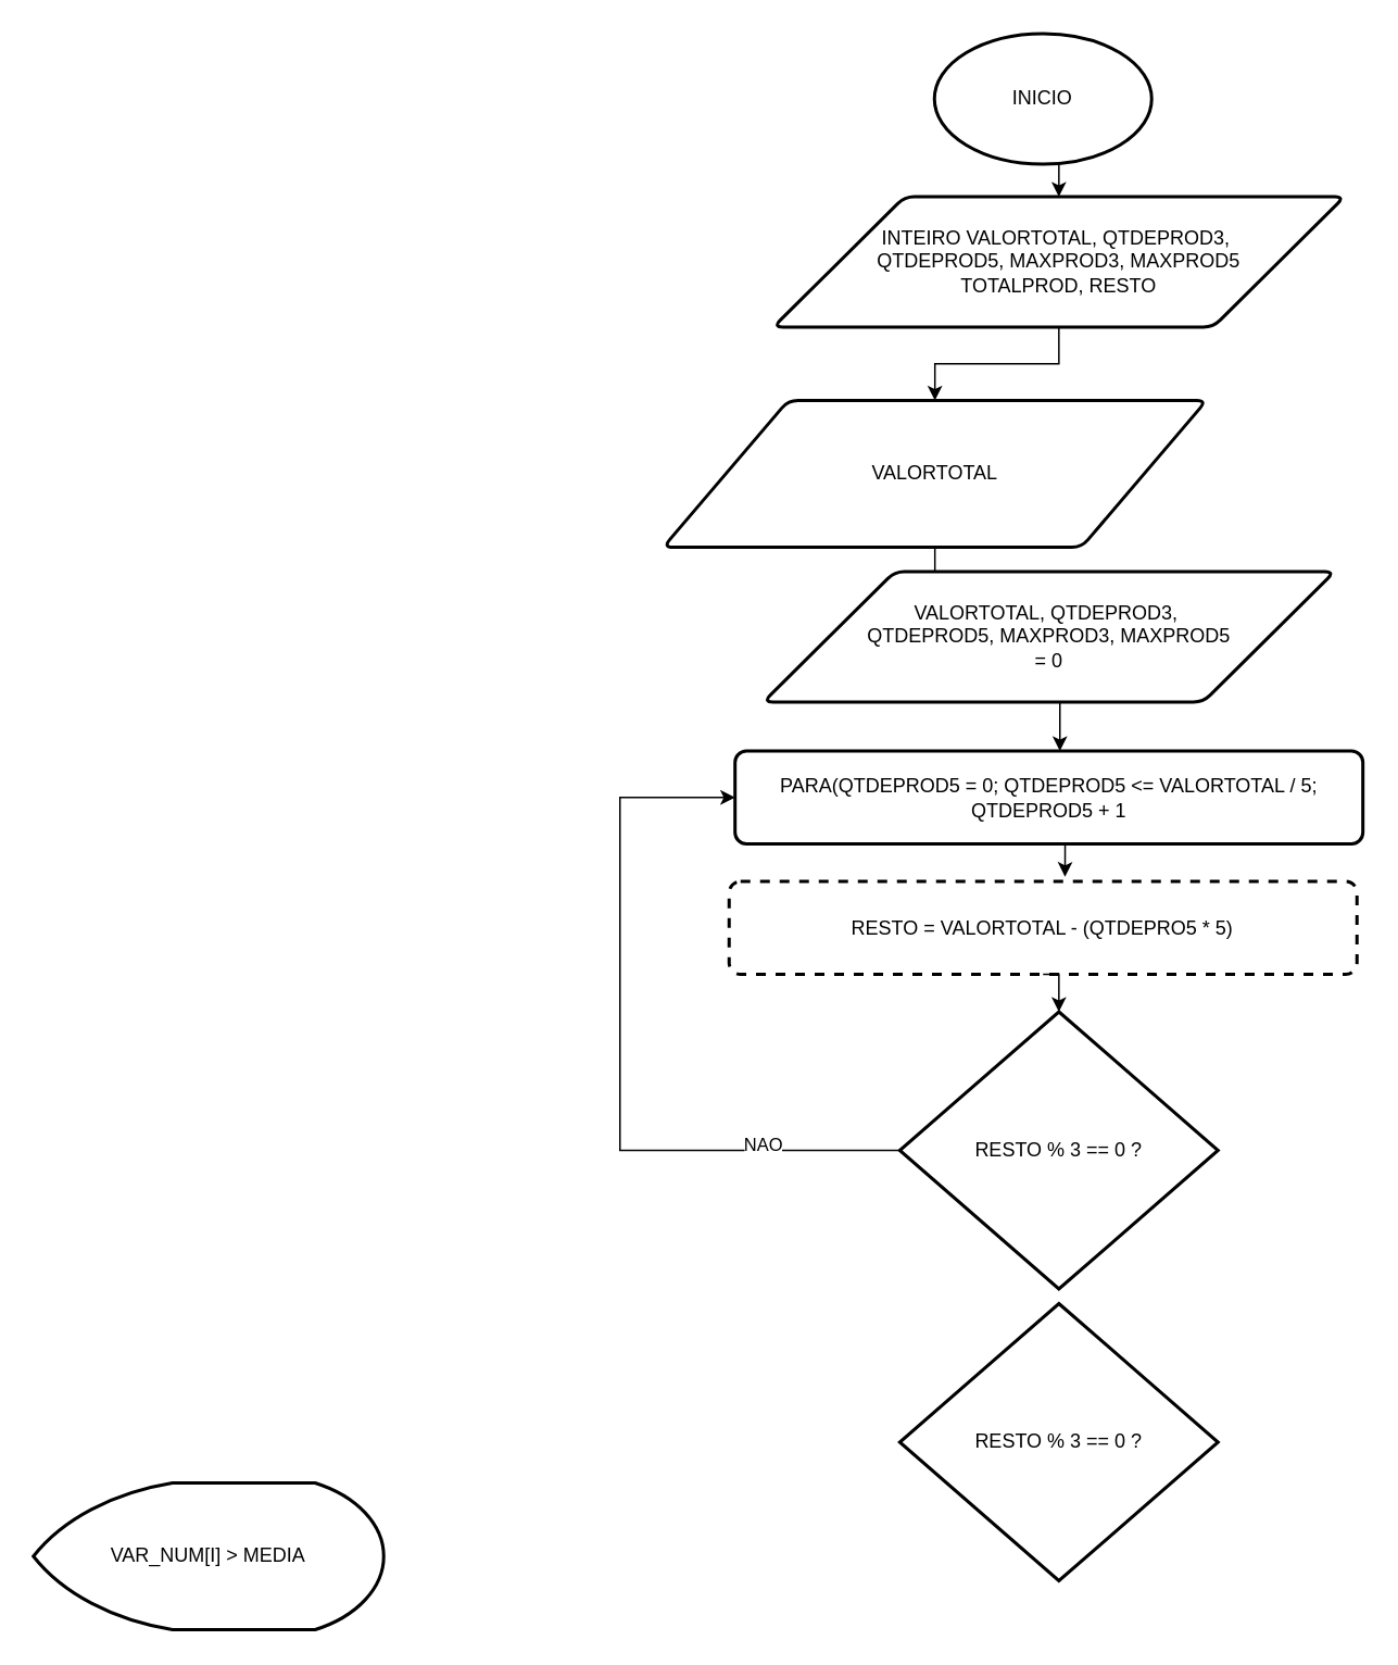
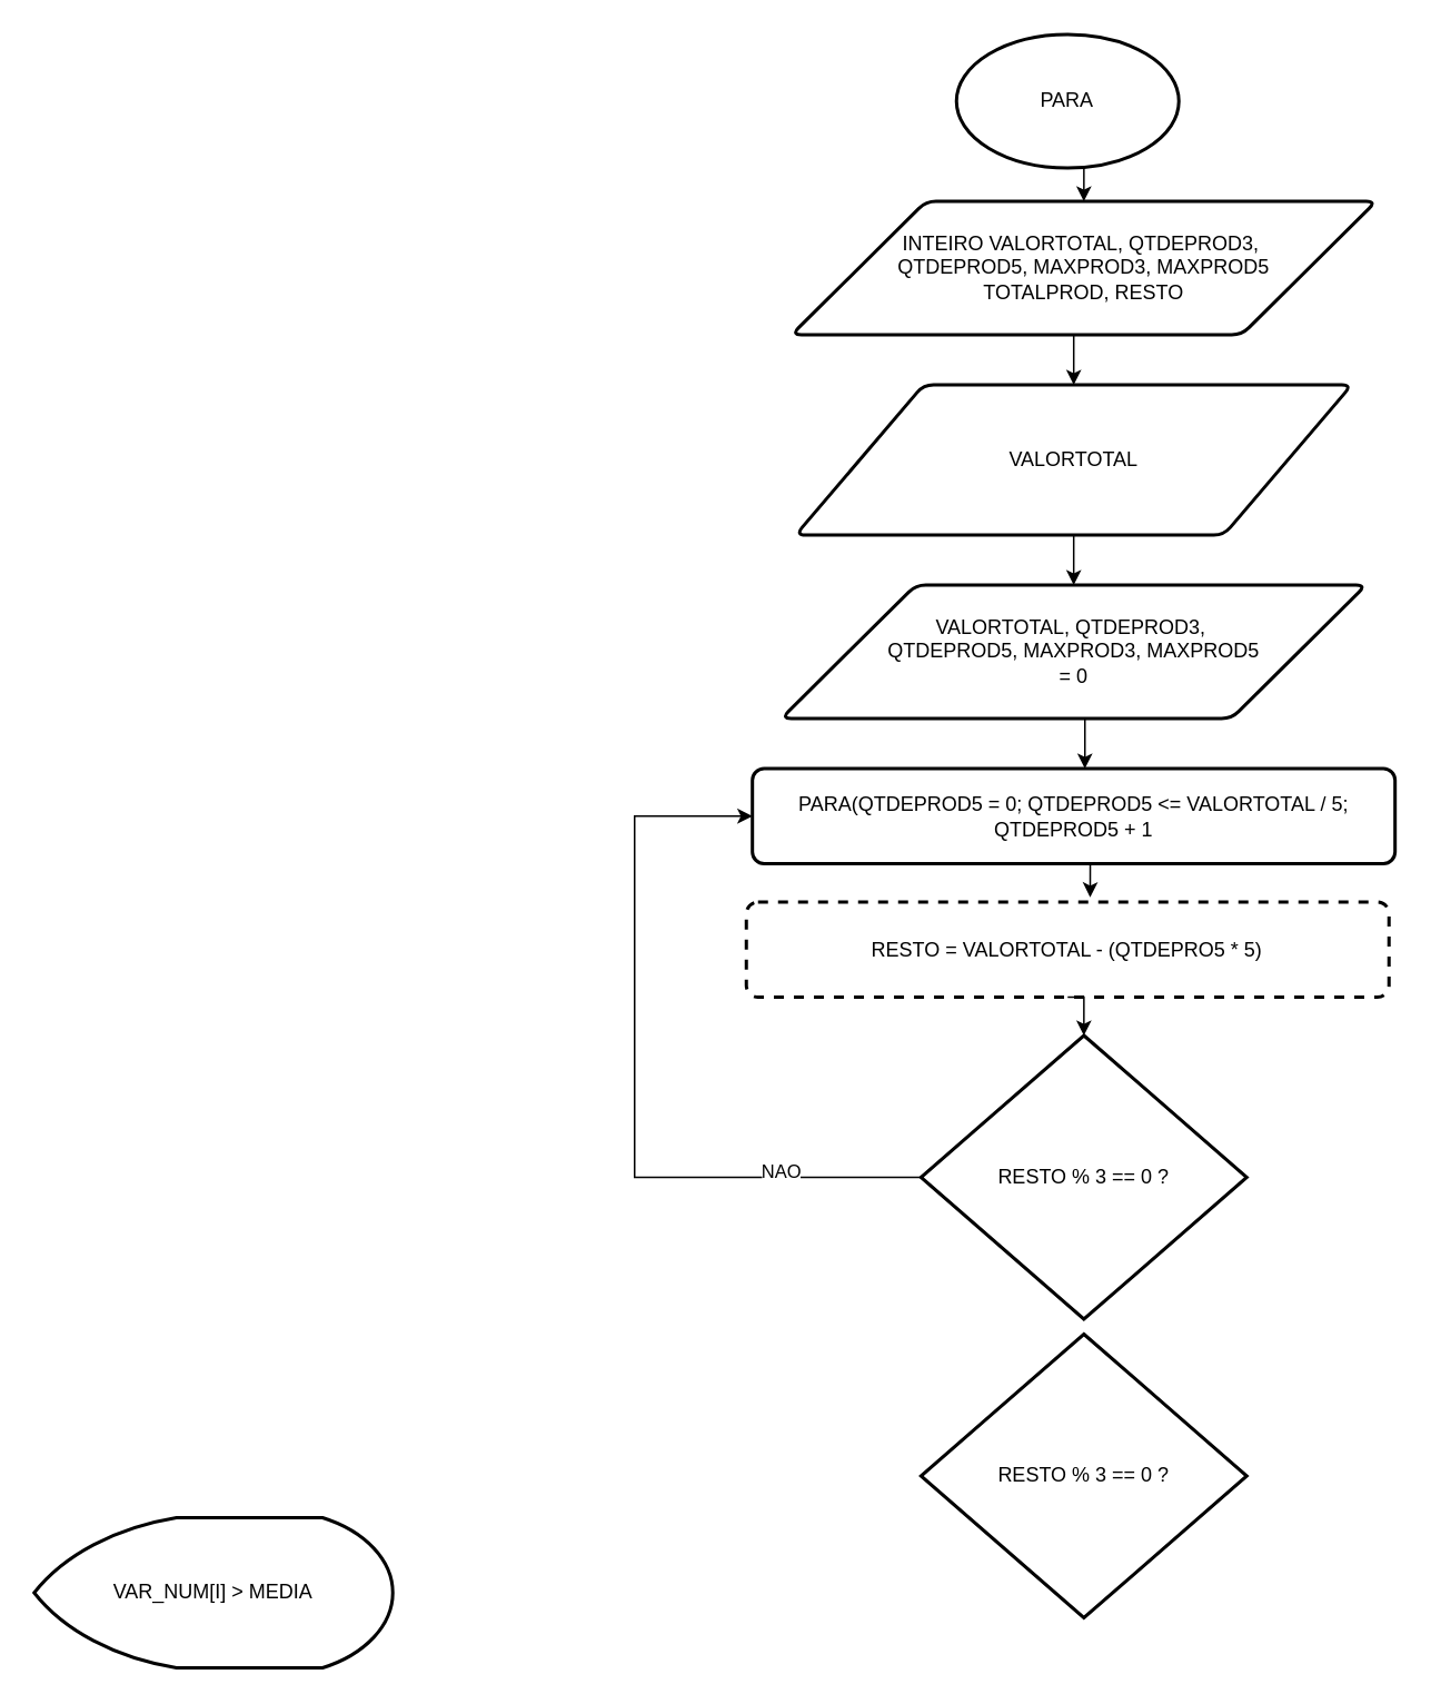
- <mxCell id="3" value="&lt;font style=&quot;vertical-align: inherit;&quot;&gt;&lt;font style=&quot;vertical-align: inherit;&quot;&gt;INICIO&lt;/font&gt;&lt;/font&gt;" style="strokeWidth=2;html=1;shape=mxgraph.flowchart.start_1;whiteSpace=wrap;" vertex="1" parent="1"><mxGeometry x="573" y="20" width="133.33" height="80" as="geometry" /></mxCell>
+ <mxCell id="3" value="&lt;font style=&quot;vertical-align: inherit;&quot;&gt;&lt;font style=&quot;vertical-align: inherit;&quot;&gt;PARA&lt;/font&gt;&lt;/font&gt;" style="strokeWidth=2;html=1;shape=mxgraph.flowchart.start_1;whiteSpace=wrap;" vertex="1" parent="1"><mxGeometry x="573" y="20" width="133.33" height="80" as="geometry" /></mxCell>
- <mxCell id="7" value="&lt;font style=&quot;vertical-align: inherit;&quot;&gt;&lt;font style=&quot;vertical-align: inherit;&quot;&gt;VALORTOTAL&lt;/font&gt;&lt;/font&gt;" style="shape=parallelogram;html=1;strokeWidth=2;perimeter=parallelogramPerimeter;whiteSpace=wrap;rounded=1;arcSize=12;size=0.23;" vertex="1" parent="1"><mxGeometry x="406.59" y="245" width="333.41" height="90" as="geometry" /></mxCell>
+ <mxCell id="7" value="&lt;font style=&quot;vertical-align: inherit;&quot;&gt;&lt;font style=&quot;vertical-align: inherit;&quot;&gt;VALORTOTAL&lt;/font&gt;&lt;/font&gt;" style="shape=parallelogram;html=1;strokeWidth=2;perimeter=parallelogramPerimeter;whiteSpace=wrap;rounded=1;arcSize=12;size=0.23;" vertex="1" parent="1"><mxGeometry x="476.59" y="230" width="333.41" height="90" as="geometry" /></mxCell>
